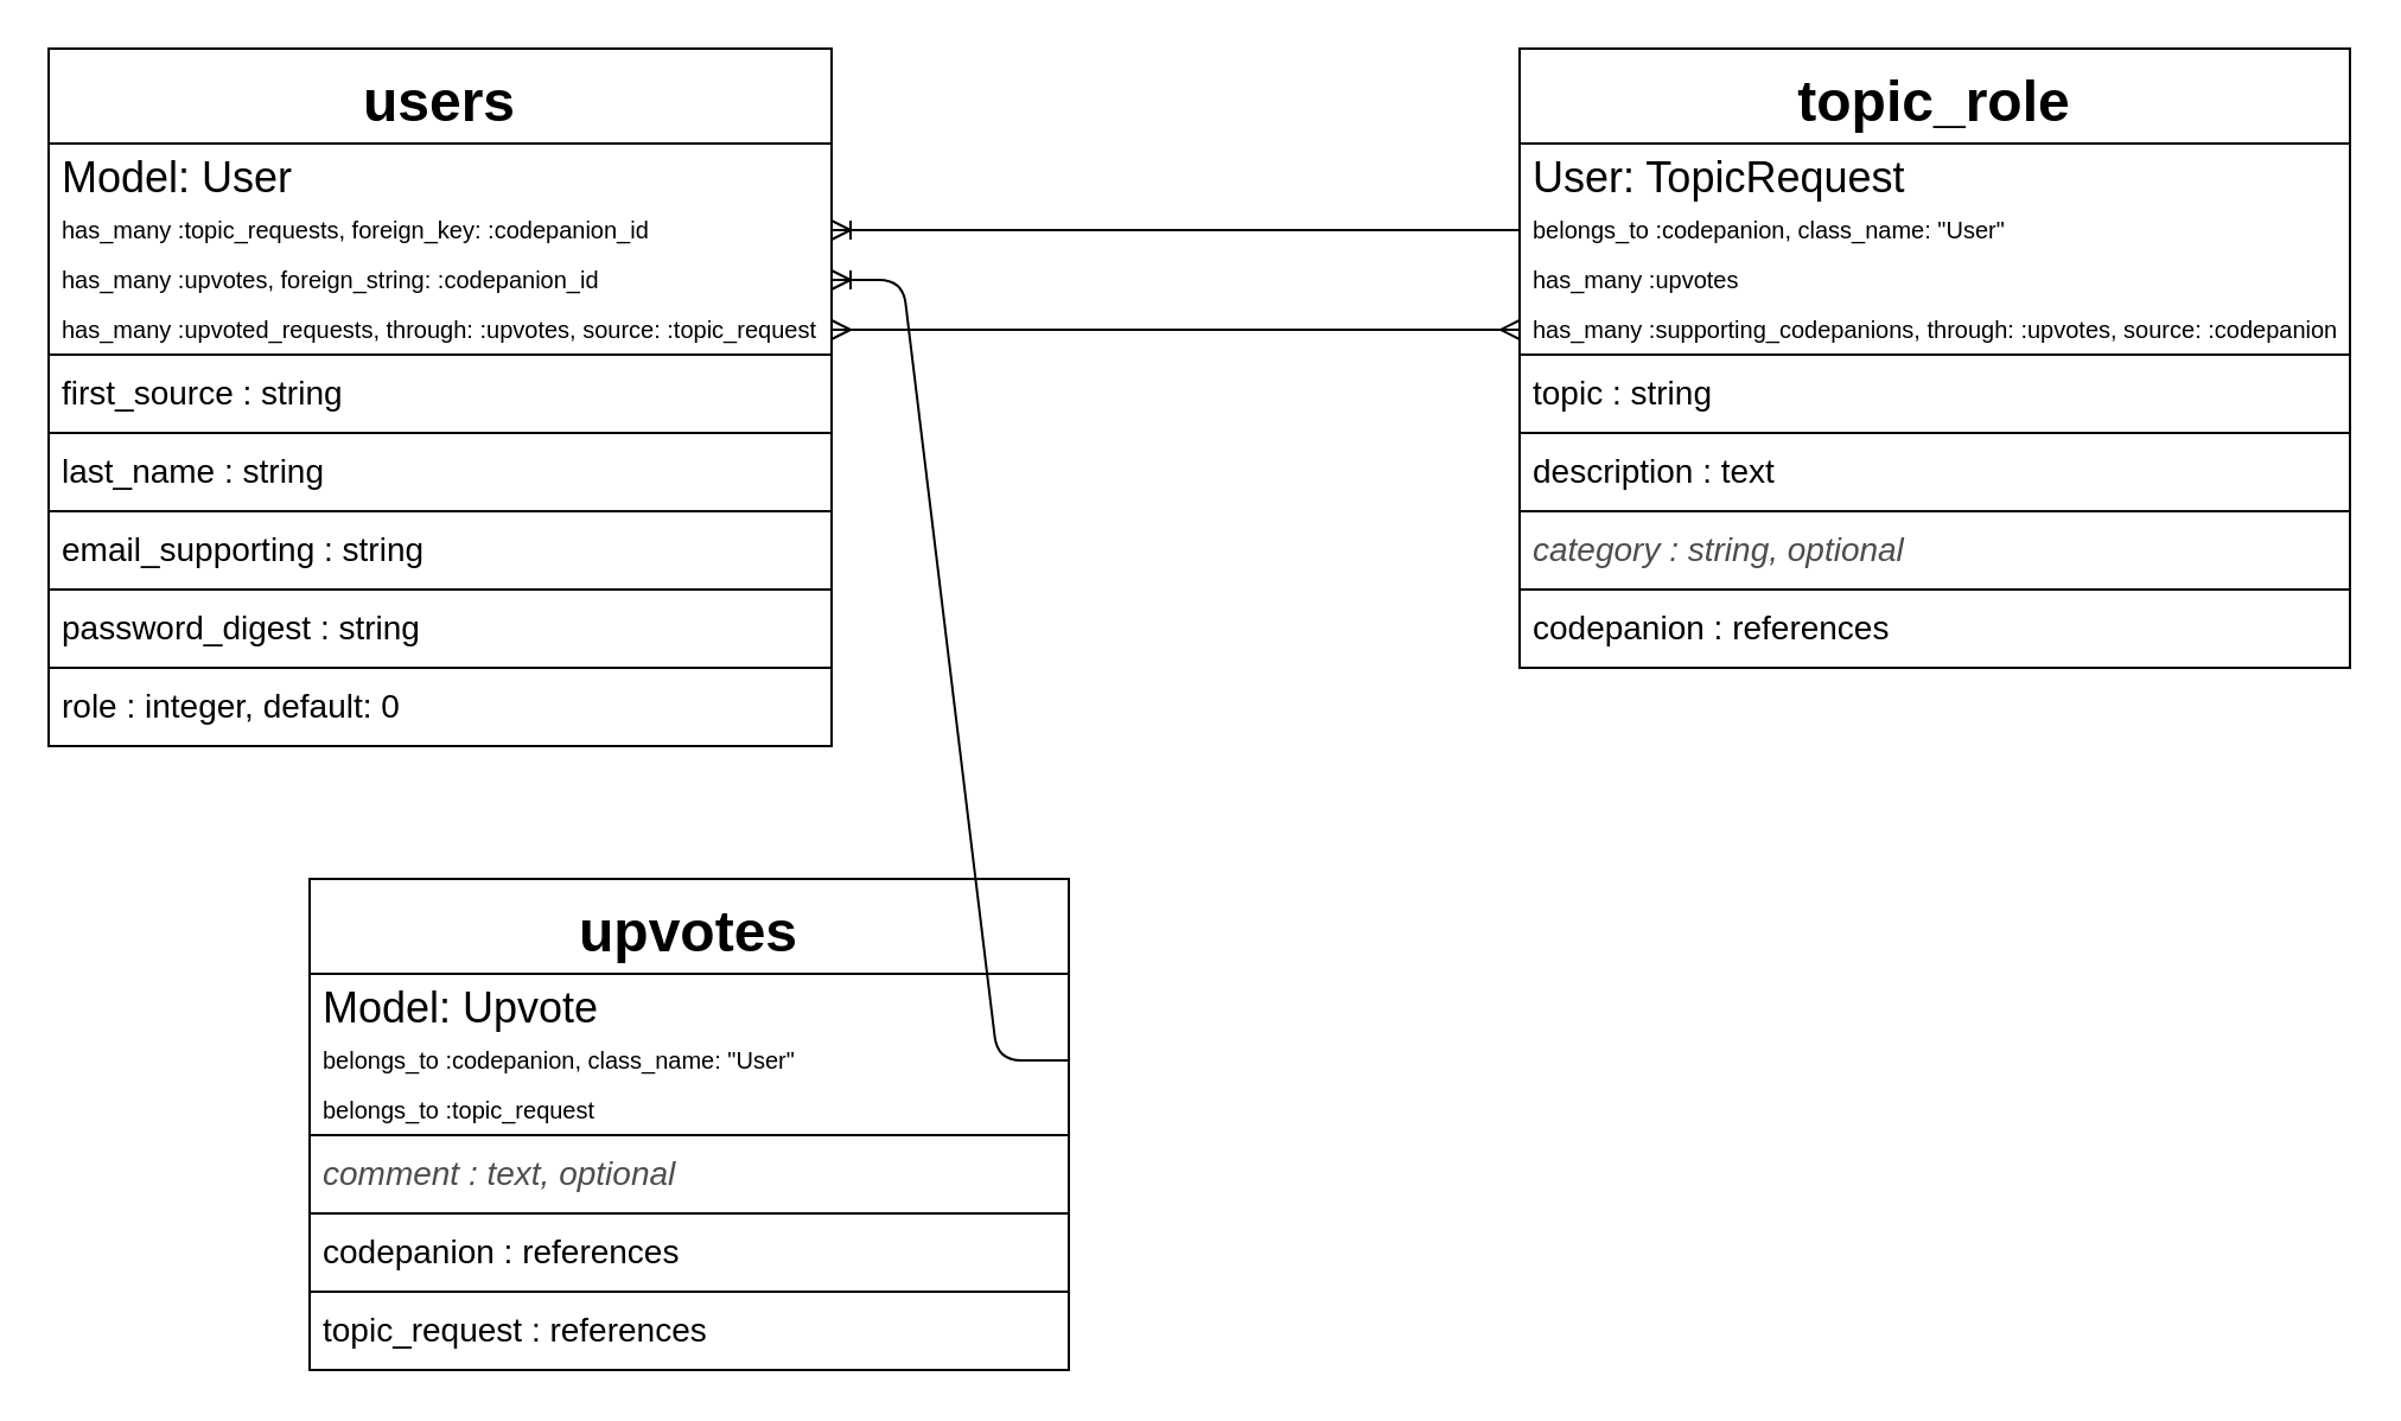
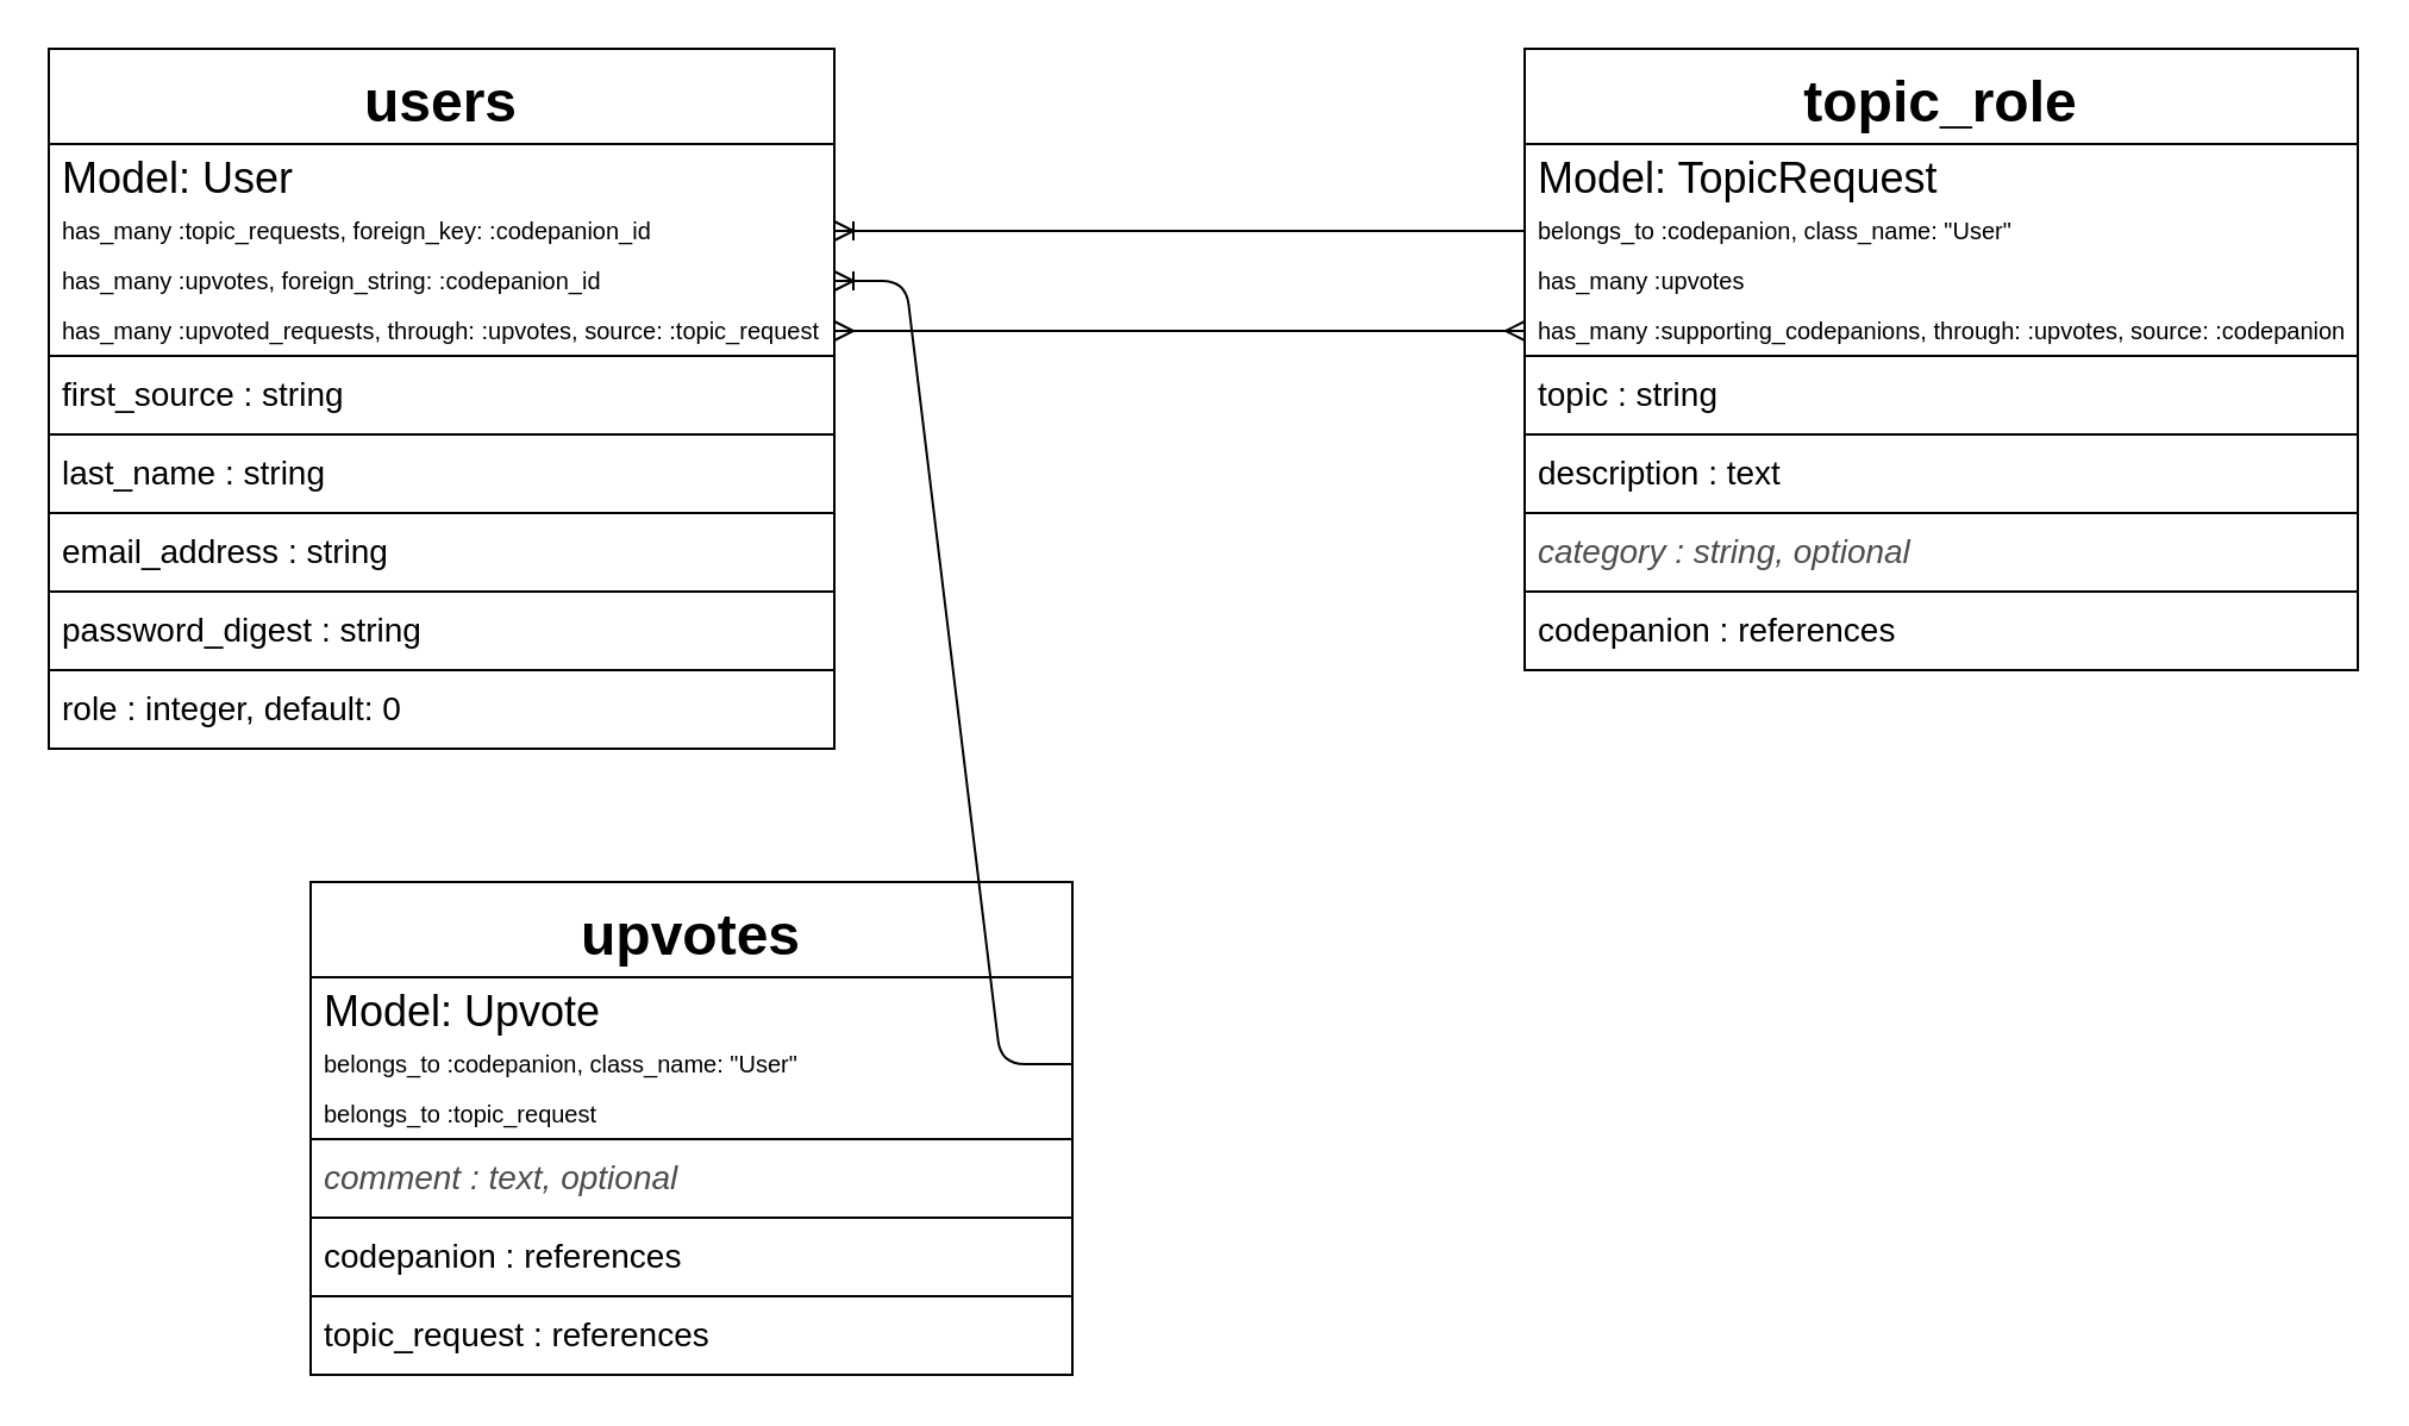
- <mxCell id="13" value="User: TopicRequest" style="text;strokeColor=none;fillColor=none;spacingLeft=4;spacingRight=4;overflow=hidden;rotatable=0;points=[[0,0.5],[1,0.5]];portConstraint=eastwest;fontSize=18;fontStyle=0;verticalAlign=middle;" parent="12" vertex="1"><mxGeometry y="40" width="350" height="26" as="geometry" /></mxCell>
+ <mxCell id="13" value="Model: TopicRequest" style="text;strokeColor=none;fillColor=none;spacingLeft=4;spacingRight=4;overflow=hidden;rotatable=0;points=[[0,0.5],[1,0.5]];portConstraint=eastwest;fontSize=18;fontStyle=0;verticalAlign=middle;" parent="12" vertex="1"><mxGeometry y="40" width="350" height="26" as="geometry" /></mxCell>
- <mxCell id="28" value="email_supporting : string" style="text;strokeColor=#000000;fillColor=none;align=left;verticalAlign=middle;spacingLeft=4;spacingRight=4;overflow=hidden;rotatable=0;points=[[0,0.5],[1,0.5]];portConstraint=eastwest;fontSize=14;spacingBottom=2;" parent="21" vertex="1"><mxGeometry y="195" width="330" height="33" as="geometry" /></mxCell>
+ <mxCell id="28" value="email_address : string" style="text;strokeColor=#000000;fillColor=none;align=left;verticalAlign=middle;spacingLeft=4;spacingRight=4;overflow=hidden;rotatable=0;points=[[0,0.5],[1,0.5]];portConstraint=eastwest;fontSize=14;spacingBottom=2;" parent="21" vertex="1"><mxGeometry y="195" width="330" height="33" as="geometry" /></mxCell>
